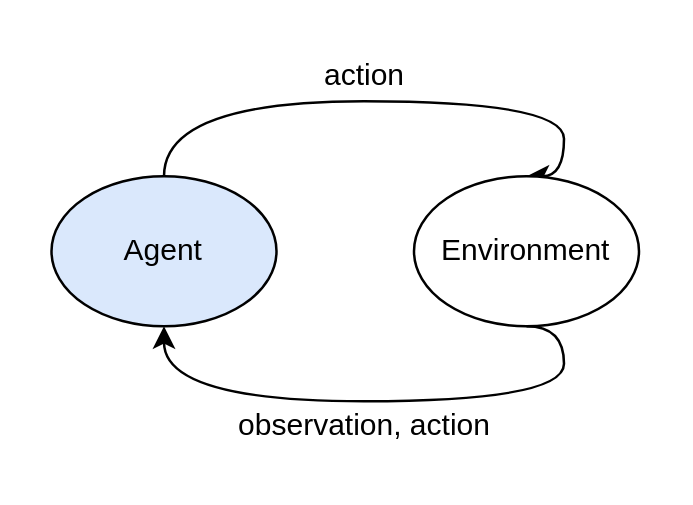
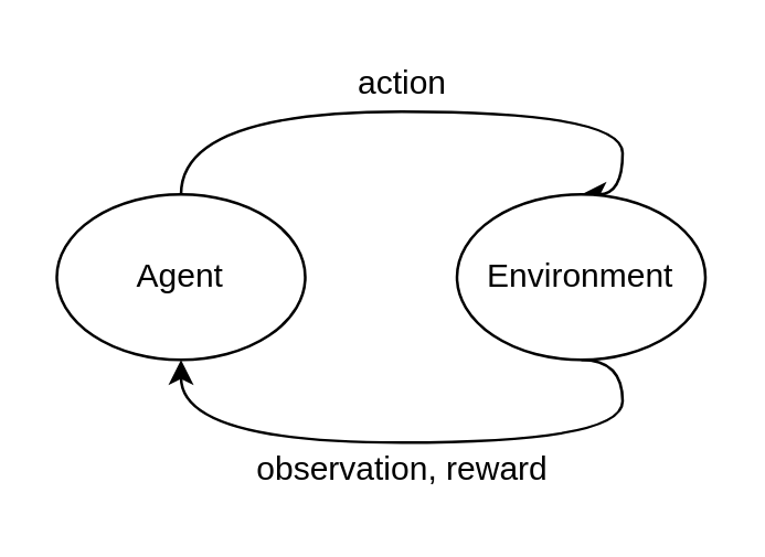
- <mxCell id="4" value="Agent" style="ellipse;whiteSpace=wrap;html=1;hachureGap=4;fillColor=#dae8fc;" vertex="1" parent="1"><mxGeometry x="20" y="70" width="90" height="60" as="geometry" /></mxCell>
+ <mxCell id="4" value="Agent" style="ellipse;whiteSpace=wrap;html=1;hachureGap=4;" vertex="1" parent="1"><mxGeometry x="20" y="70" width="90" height="60" as="geometry" /></mxCell>
- <mxCell id="7" value="observation, action" style="text;html=1;align=center;verticalAlign=middle;resizable=0;points=[];autosize=1;strokeColor=none;fillColor=none;" vertex="1" parent="1"><mxGeometry x="85" y="160" width="120" height="20" as="geometry" /></mxCell>
+ <mxCell id="7" value="observation, reward" style="text;html=1;align=center;verticalAlign=middle;resizable=0;points=[];autosize=1;strokeColor=none;fillColor=none;" vertex="1" parent="1"><mxGeometry x="85" y="160" width="120" height="20" as="geometry" /></mxCell>
